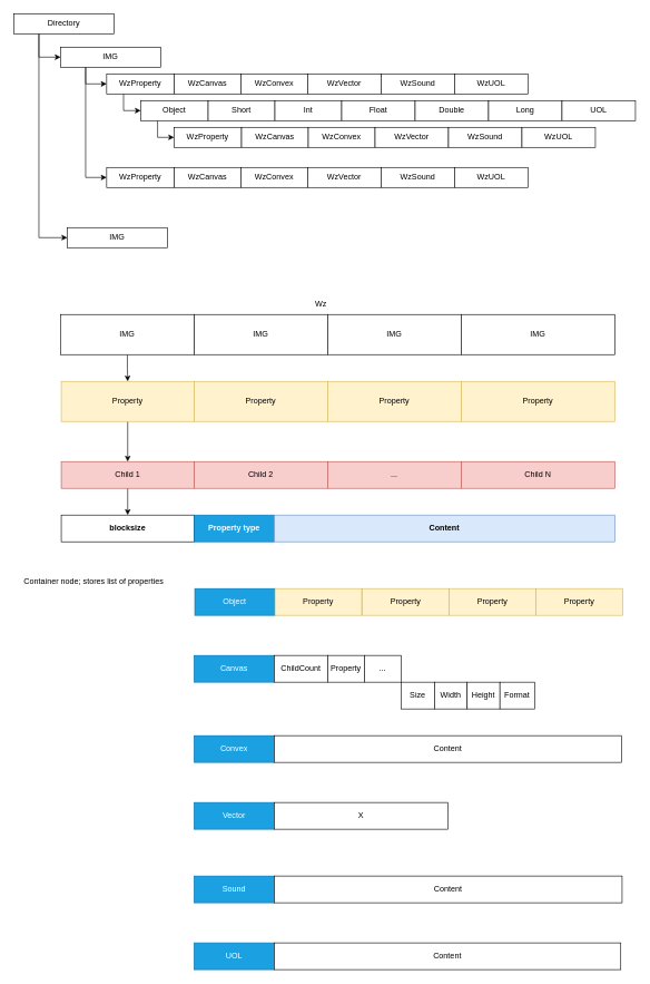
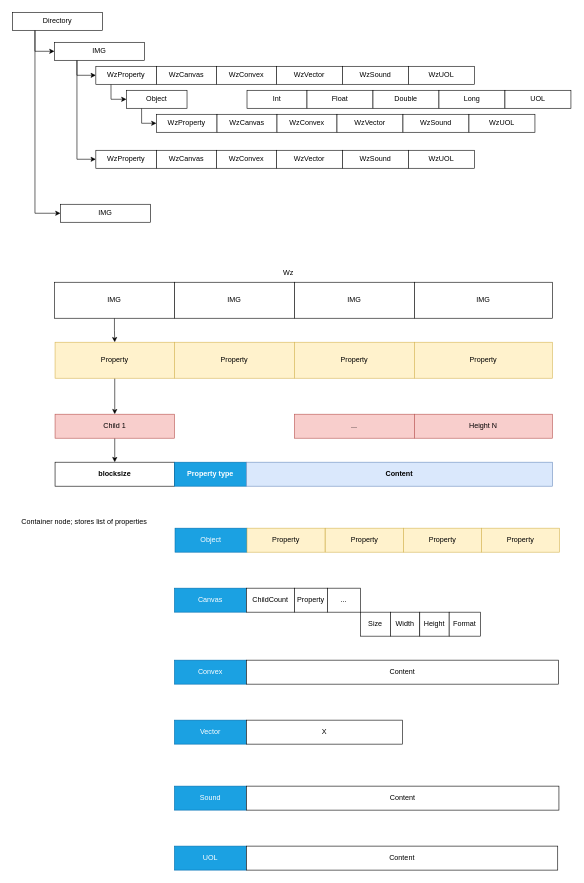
- <mxCell id="17" value="Short" style="rounded=0;whiteSpace=wrap;html=1;" vertex="1" parent="1"><mxGeometry x="311" y="150" width="100" height="30" as="geometry" /></mxCell>
- <mxCell id="49" value="Child 2" style="rounded=0;whiteSpace=wrap;html=1;fillColor=#f8cecc;strokeColor=#b85450;fontColor=#000000;" vertex="1" parent="1"><mxGeometry x="290" y="690" width="200" height="40" as="geometry" /></mxCell>
- <mxCell id="51" value="Child N" style="rounded=0;whiteSpace=wrap;html=1;fillColor=#f8cecc;strokeColor=#b85450;fontColor=#000000;" vertex="1" parent="1"><mxGeometry x="690" y="690" width="230" height="40" as="geometry" /></mxCell>
+ <mxCell id="51" value="Height N" style="rounded=0;whiteSpace=wrap;html=1;fillColor=#f8cecc;strokeColor=#b85450;fontColor=#000000;" vertex="1" parent="1"><mxGeometry x="690" y="690" width="230" height="40" as="geometry" /></mxCell>
